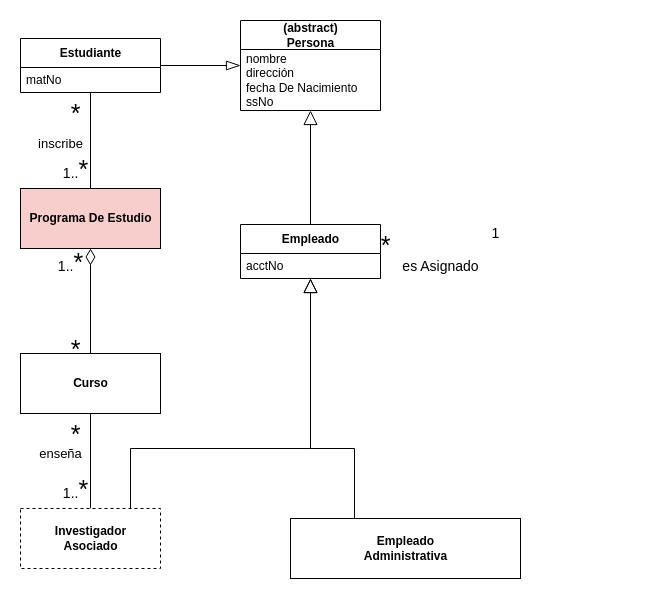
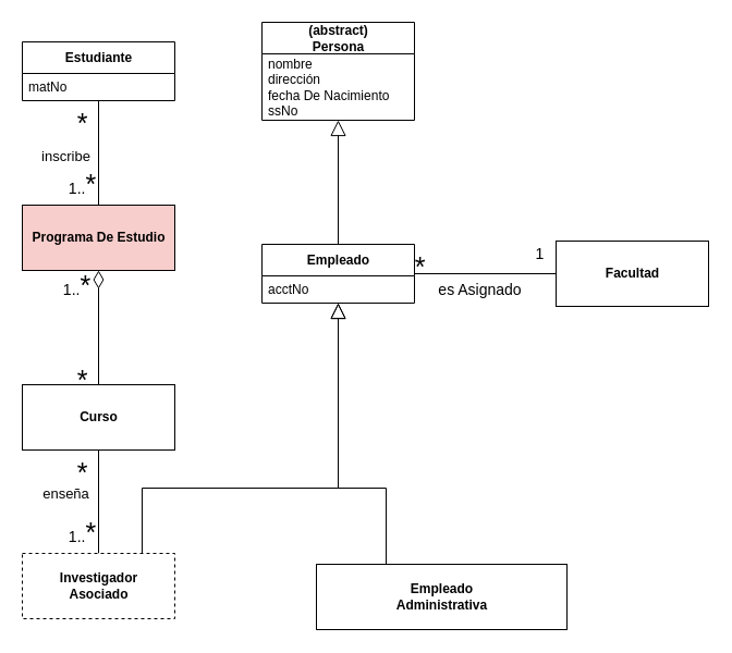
- <mxCell id="2" style="edgeStyle=orthogonalEdgeStyle;rounded=0;orthogonalLoop=1;jettySize=auto;html=1;endArrow=blockThin;endFill=0;strokeWidth=1;endSize=12;" edge="1" parent="1" source="4" target="6"><mxGeometry relative="1" as="geometry" /></mxCell>
+ <mxCell id="14" style="edgeStyle=orthogonalEdgeStyle;rounded=0;orthogonalLoop=1;jettySize=auto;html=1;strokeWidth=1;endArrow=none;endFill=0;endSize=12;" edge="1" parent="1" source="15" target="12"><mxGeometry relative="1" as="geometry" /></mxCell>
+ <mxCell id="15" value="Facultad" style="html=1;align=center;verticalAlign=middle;rounded=0;absoluteArcSize=1;arcSize=10;dashed=0;fontStyle=1" vertex="1" parent="1"><mxGeometry x="510" y="221" width="140" height="60" as="geometry" /></mxCell>
